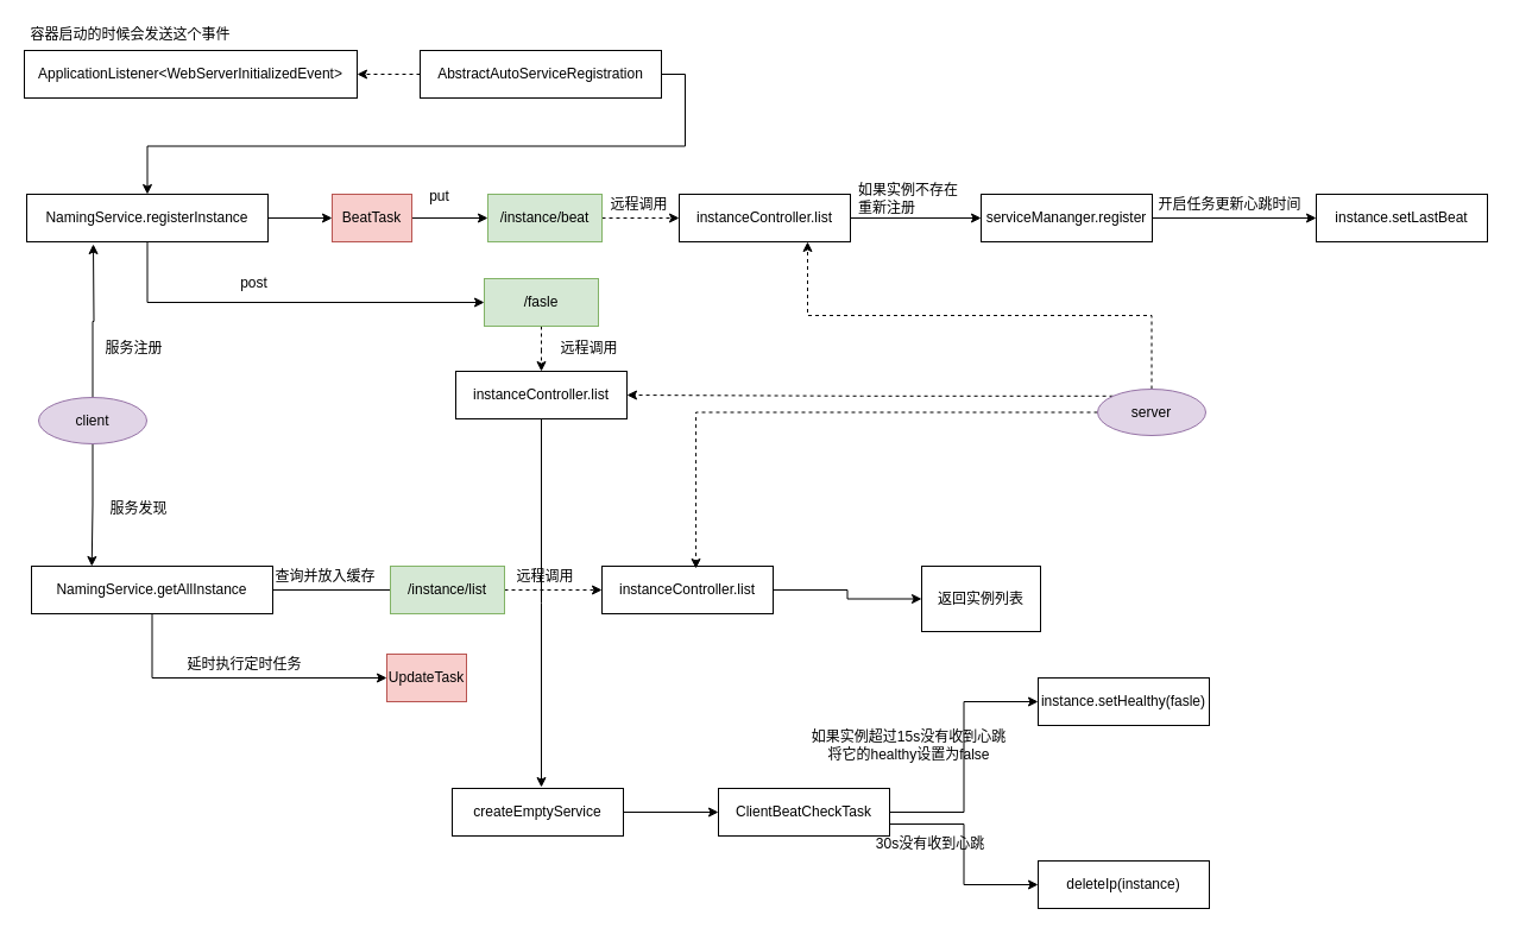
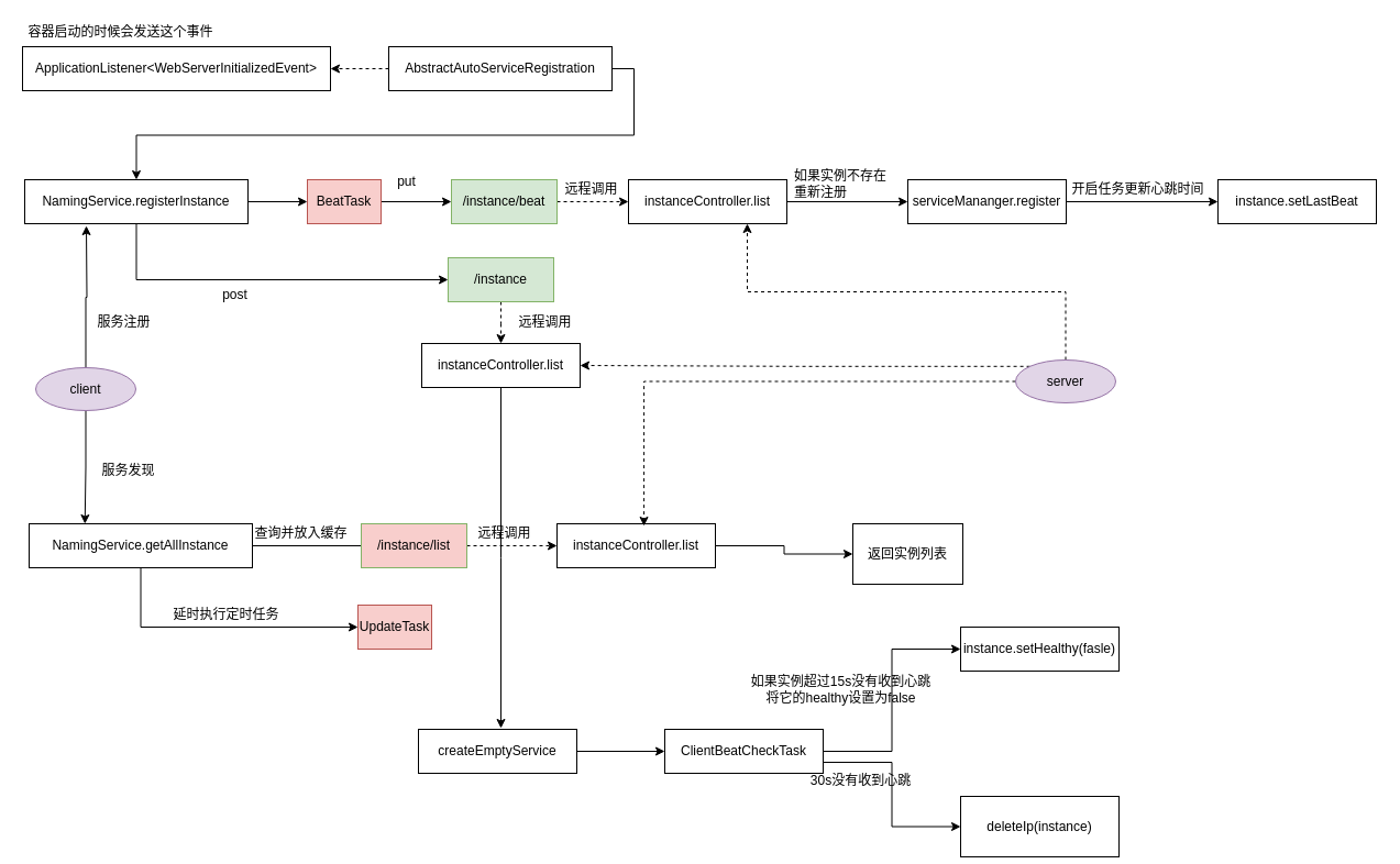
- <mxCell id="16" value="post" style="text;html=1;align=center;verticalAlign=middle;resizable=0;points=[];autosize=1;strokeColor=none;" parent="1" vertex="1"><mxGeometry x="196" y="229" width="33" height="18" as="geometry" /></mxCell>
+ <mxCell id="16" value="post" style="text;html=1;align=center;verticalAlign=middle;resizable=0;points=[];autosize=1;strokeColor=none;" parent="1" vertex="1"><mxGeometry x="196" y="259" width="33" height="18" as="geometry" /></mxCell>
- <mxCell id="14" value="/fasle" style="rounded=0;whiteSpace=wrap;html=1;fillColor=#d5e8d4;strokeColor=#82b366;" parent="1" vertex="1"><mxGeometry x="407" y="234" width="96" height="40" as="geometry" /></mxCell>
+ <mxCell id="14" value="/instance" style="rounded=0;whiteSpace=wrap;html=1;fillColor=#d5e8d4;strokeColor=#82b366;" parent="1" vertex="1"><mxGeometry x="407" y="234" width="96" height="40" as="geometry" /></mxCell>
- <mxCell id="25" value="/instance/list" style="rounded=0;whiteSpace=wrap;html=1;fillColor=#d5e8d4;strokeColor=#82b366;" vertex="1" parent="1"><mxGeometry x="328" y="476" width="96" height="40" as="geometry" /></mxCell>
+ <mxCell id="25" value="/instance/list" style="rounded=0;whiteSpace=wrap;html=1;fillColor=#f8cecc;strokeColor=#82b366;" vertex="1" parent="1"><mxGeometry x="328" y="476" width="96" height="40" as="geometry" /></mxCell>
- <mxCell id="57" value="deleteIp(instance)" style="rounded=0;whiteSpace=wrap;html=1;" vertex="1" parent="1"><mxGeometry x="873" y="724" width="144" height="40" as="geometry" /></mxCell>
+ <mxCell id="57" value="deleteIp(instance)" style="rounded=0;whiteSpace=wrap;html=1;" vertex="1" parent="1"><mxGeometry x="873" y="724" width="144" height="55" as="geometry" /></mxCell>
